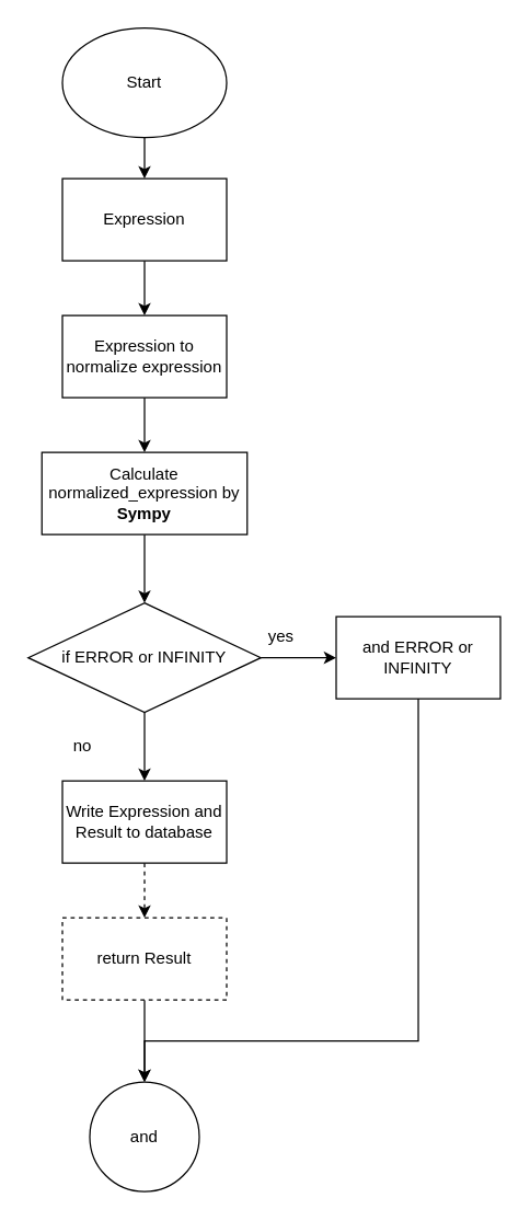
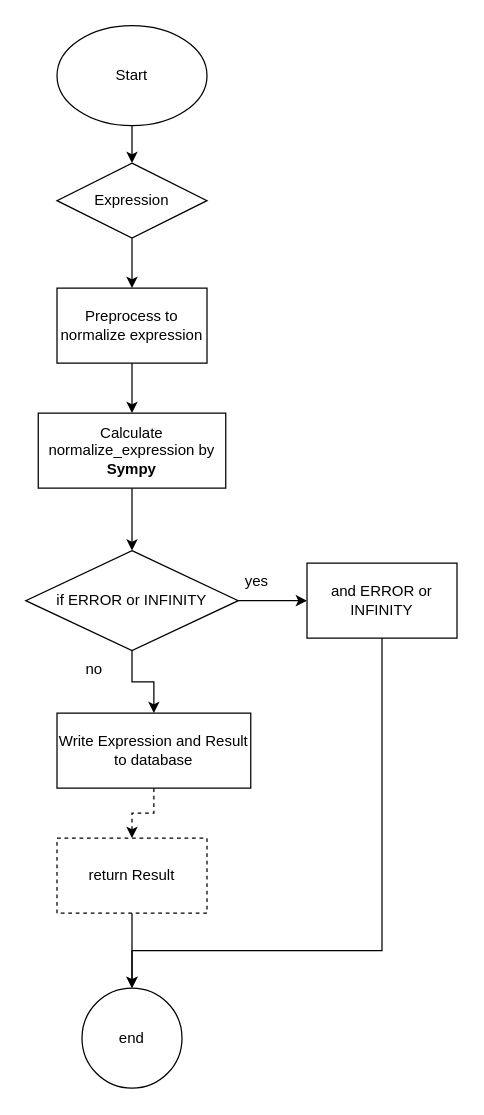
- <mxCell id="5" value="Expression" style="rounded=0;whiteSpace=wrap;html=1;" parent="1" vertex="1"><mxGeometry x="45" y="130" width="120" height="60" as="geometry" /></mxCell>
+ <mxCell id="5" value="Expression" style="rhombus;whiteSpace=wrap;html=1;" parent="1" vertex="1"><mxGeometry x="45" y="130" width="120" height="60" as="geometry" /></mxCell>
- <mxCell id="7" value="Expression to normalize expression" style="whiteSpace=wrap;html=1;rounded=0;" parent="1" vertex="1"><mxGeometry x="45" y="230" width="120" height="60" as="geometry" /></mxCell>
+ <mxCell id="7" value="Preprocess to normalize expression" style="whiteSpace=wrap;html=1;rounded=0;" parent="1" vertex="1"><mxGeometry x="45" y="230" width="120" height="60" as="geometry" /></mxCell>
- <mxCell id="9" value="Calculate normalized_expression&amp;nbsp;by &lt;b&gt;Sympy&lt;/b&gt;" style="whiteSpace=wrap;html=1;rounded=0;" parent="1" vertex="1"><mxGeometry x="30" y="330" width="150" height="60" as="geometry" /></mxCell>
+ <mxCell id="9" value="Calculate normalize_expression&amp;nbsp;by &lt;b&gt;Sympy&lt;/b&gt;" style="whiteSpace=wrap;html=1;rounded=0;" parent="1" vertex="1"><mxGeometry x="30" y="330" width="150" height="60" as="geometry" /></mxCell>
- <mxCell id="21" value="no" style="text;html=1;align=center;verticalAlign=middle;whiteSpace=wrap;rounded=0;" vertex="1" parent="1"><mxGeometry x="30" y="530" width="60" height="30" as="geometry" /></mxCell>
+ <mxCell id="21" value="no" style="text;html=1;align=center;verticalAlign=middle;whiteSpace=wrap;rounded=0;" vertex="1" parent="1"><mxGeometry x="45" y="520" width="60" height="30" as="geometry" /></mxCell>
- <mxCell id="16" value="Write Expression and Result to database" style="whiteSpace=wrap;html=1;rounded=0;" parent="1" vertex="1"><mxGeometry x="45" y="570" width="120" height="60" as="geometry" /></mxCell>
+ <mxCell id="16" value="Write Expression and Result to database" style="whiteSpace=wrap;html=1;rounded=0;" parent="1" vertex="1"><mxGeometry x="45" y="570" width="155" height="60" as="geometry" /></mxCell>
- <mxCell id="19" value="and" style="ellipse;whiteSpace=wrap;html=1;rounded=0;" parent="1" vertex="1"><mxGeometry x="65" y="790" width="80" height="80" as="geometry" /></mxCell>
+ <mxCell id="19" value="end" style="ellipse;whiteSpace=wrap;html=1;rounded=0;" parent="1" vertex="1"><mxGeometry x="65" y="790" width="80" height="80" as="geometry" /></mxCell>
